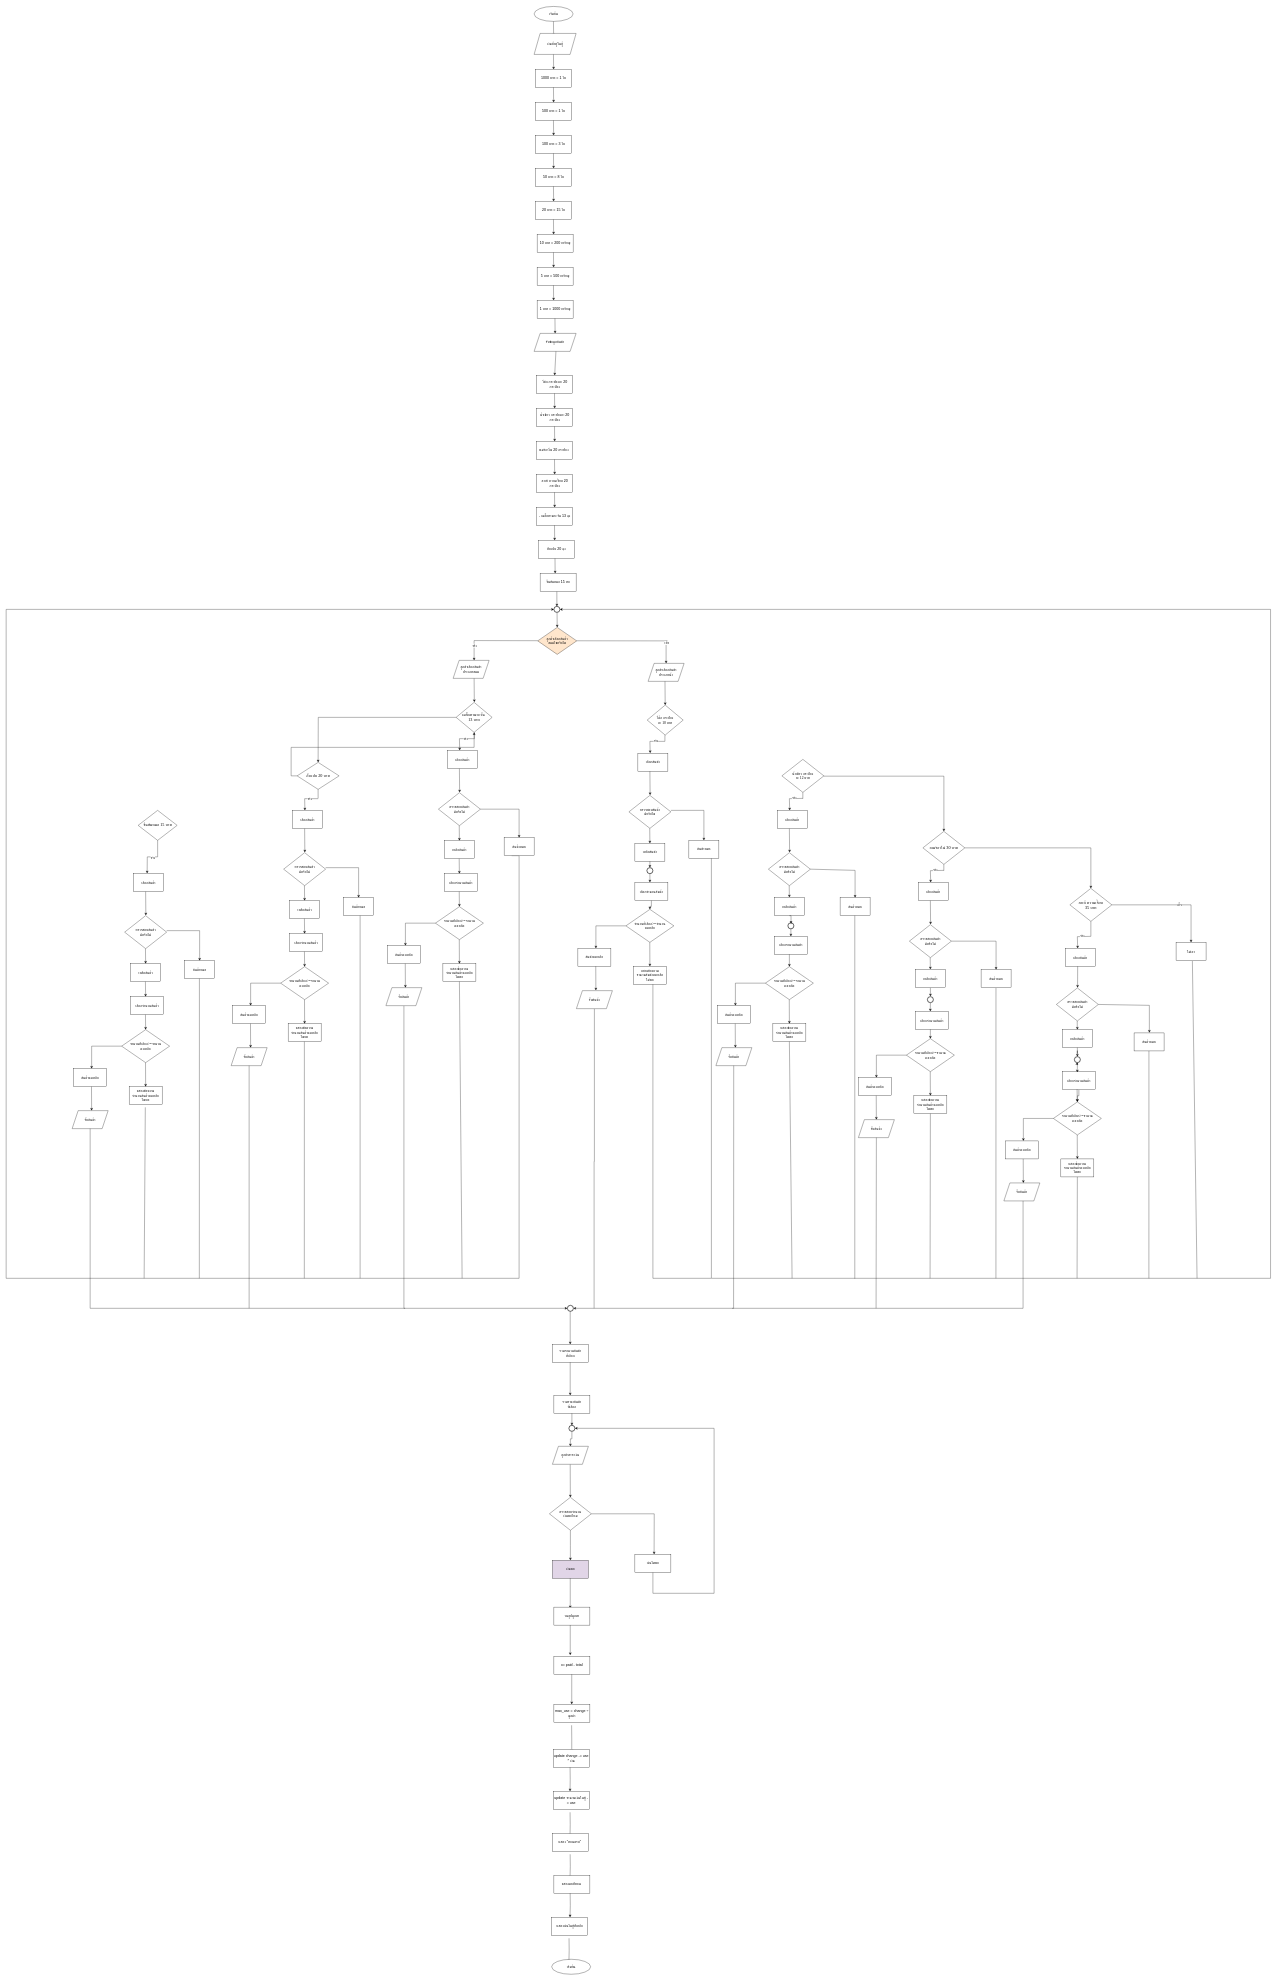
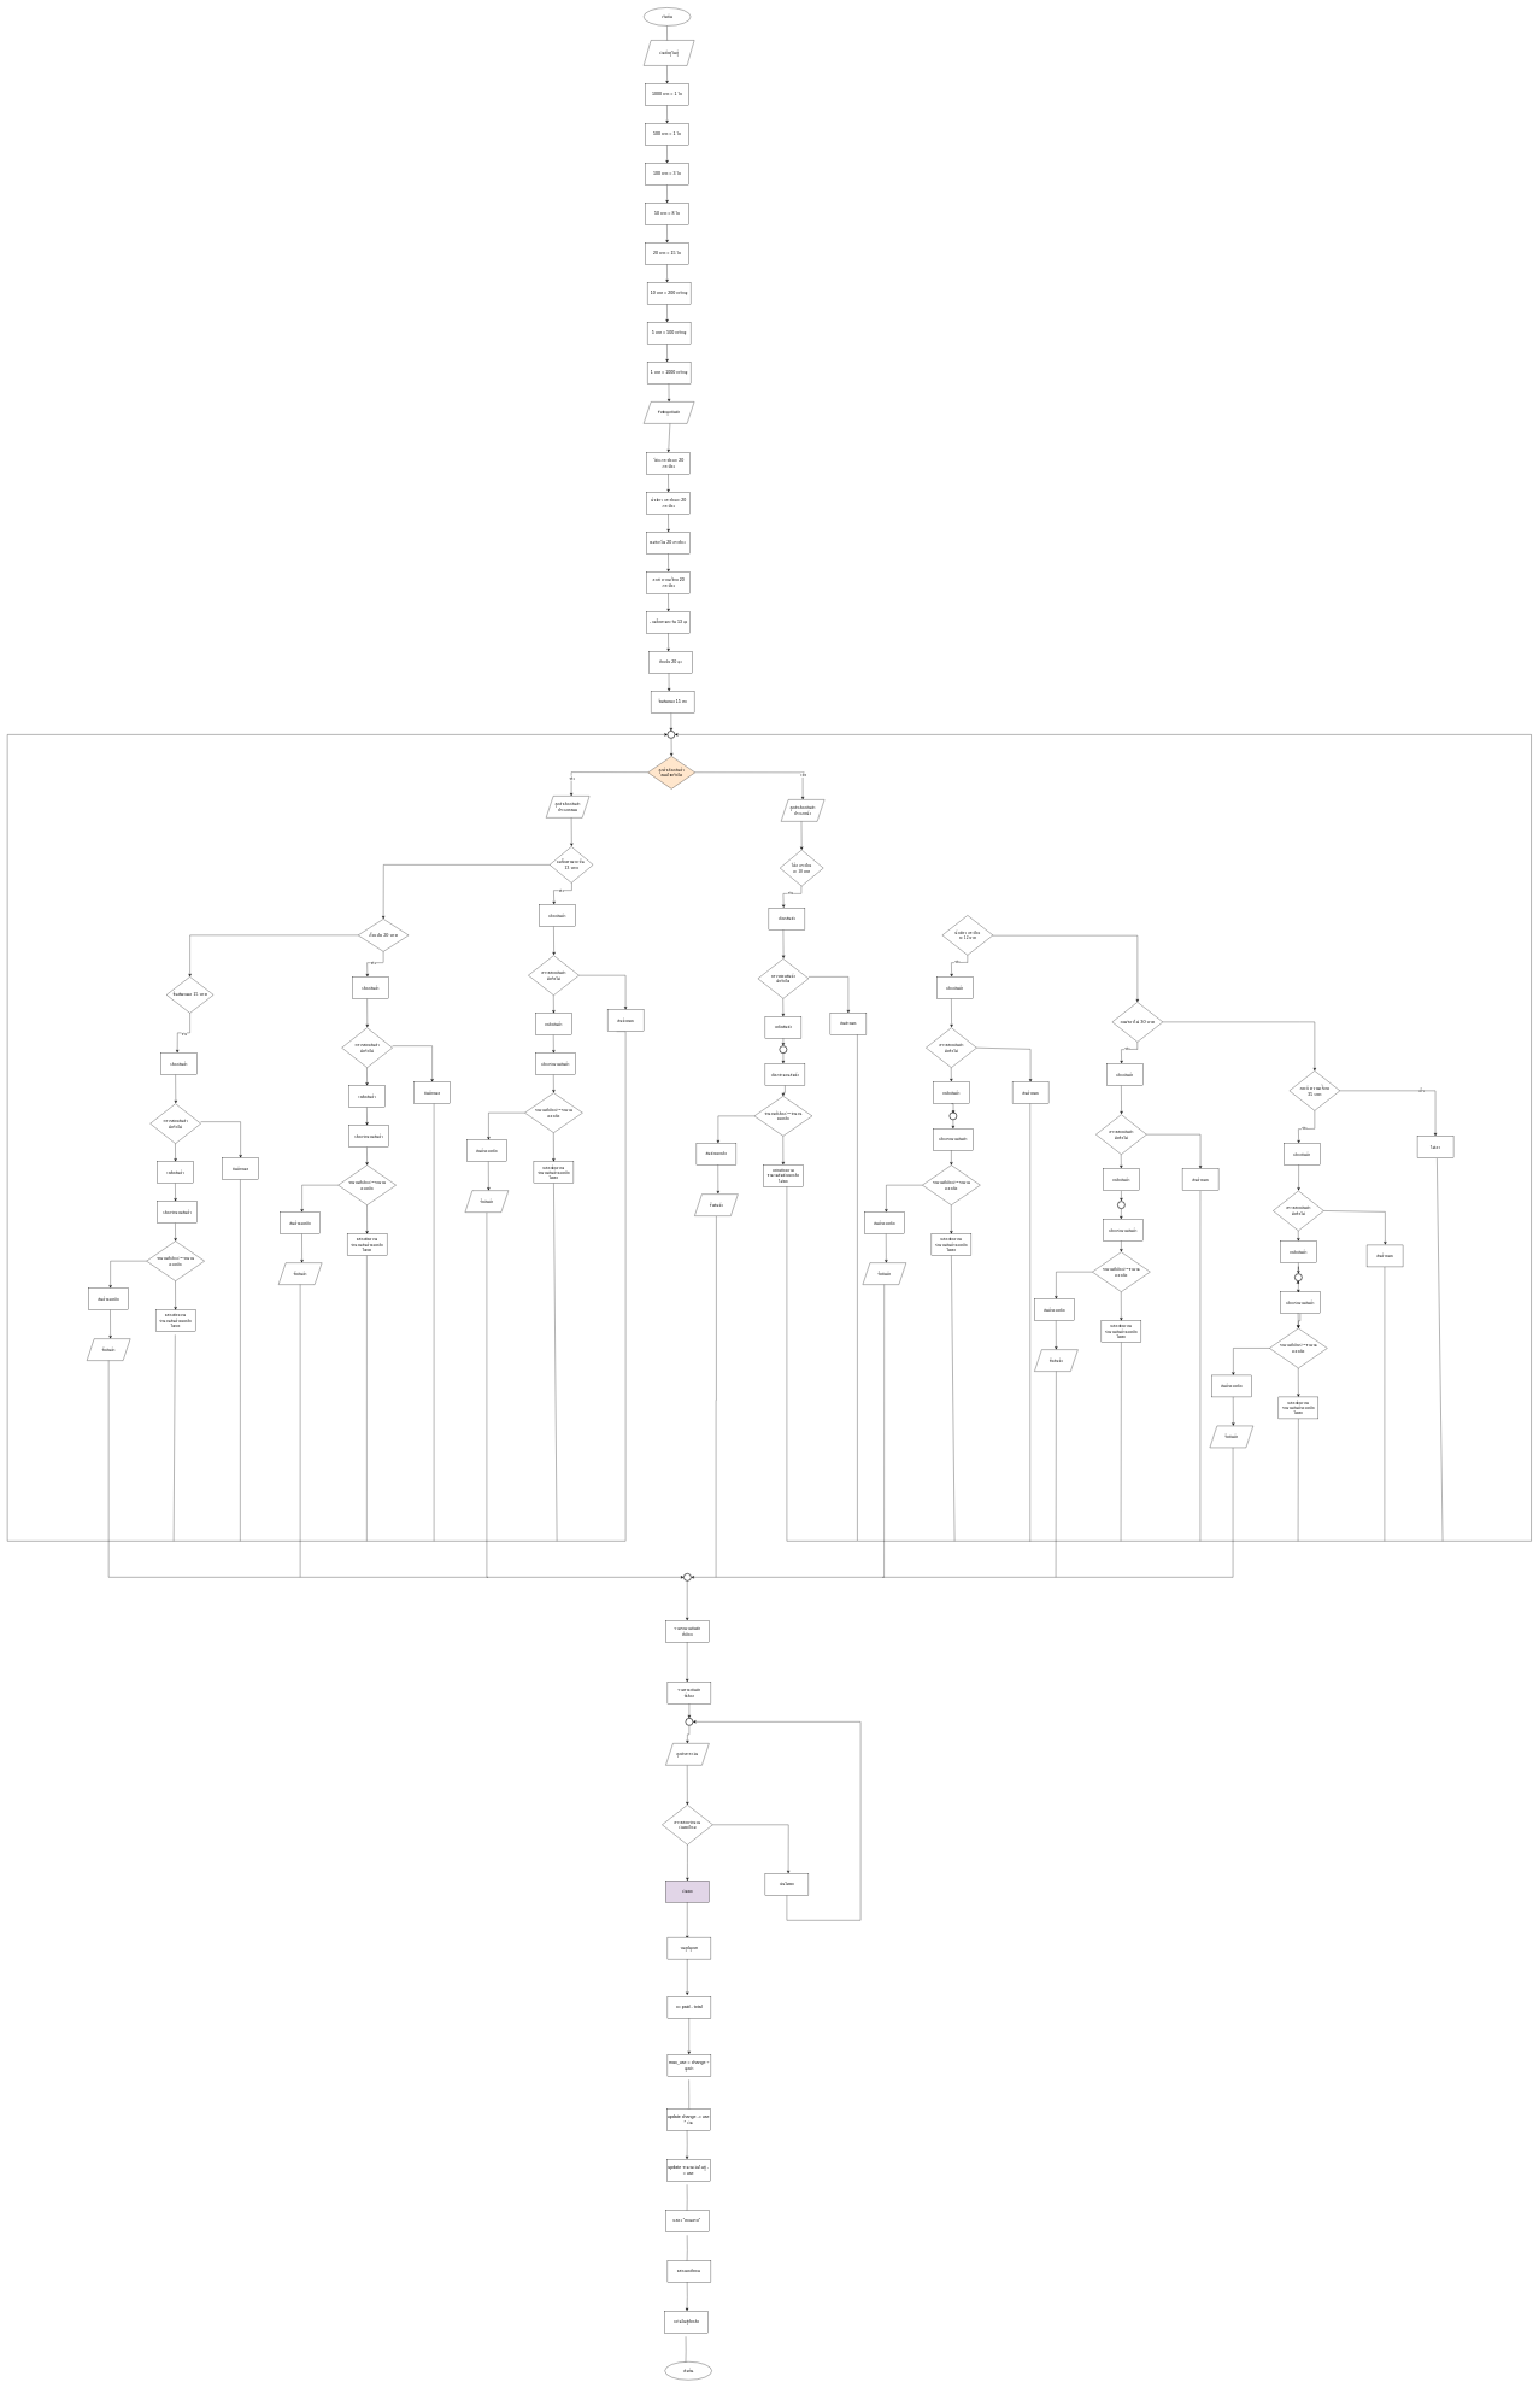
- <mxCell id="171" style="edgeStyle=orthogonalEdgeStyle;rounded=0;orthogonalLoop=1;jettySize=auto;html=1;exitX=0;exitY=0.5;exitDx=0;exitDy=0;" edge="1" parent="1" source="150" target="127"><mxGeometry relative="1" as="geometry"><mxPoint x="530" y="2740" as="targetPoint" /><mxPoint x="990" y="2590" as="sourcePoint" /></mxGeometry></mxCell>
+ <mxCell id="171" style="edgeStyle=orthogonalEdgeStyle;rounded=0;orthogonalLoop=1;jettySize=auto;html=1;exitX=0;exitY=0.5;exitDx=0;exitDy=0;entryX=0.5;entryY=0;entryDx=0;entryDy=0;" edge="1" parent="1" source="150" target="174"><mxGeometry relative="1" as="geometry"><mxPoint x="530" y="2740" as="targetPoint" /><mxPoint x="990" y="2590" as="sourcePoint" /></mxGeometry></mxCell>
- <mxCell id="247" value="แสดงเงินในตู้ที่เหลือ" style="rounded=0;whiteSpace=wrap;html=1;" vertex="1" parent="1"><mxGeometry x="1838.5" y="6390" width="120" height="60" as="geometry" /></mxCell>
+ <mxCell id="247" value="เอาินในตู้ที่เหลือ" style="rounded=0;whiteSpace=wrap;html=1;" vertex="1" parent="1"><mxGeometry x="1838.5" y="6390" width="120" height="60" as="geometry" /></mxCell>
